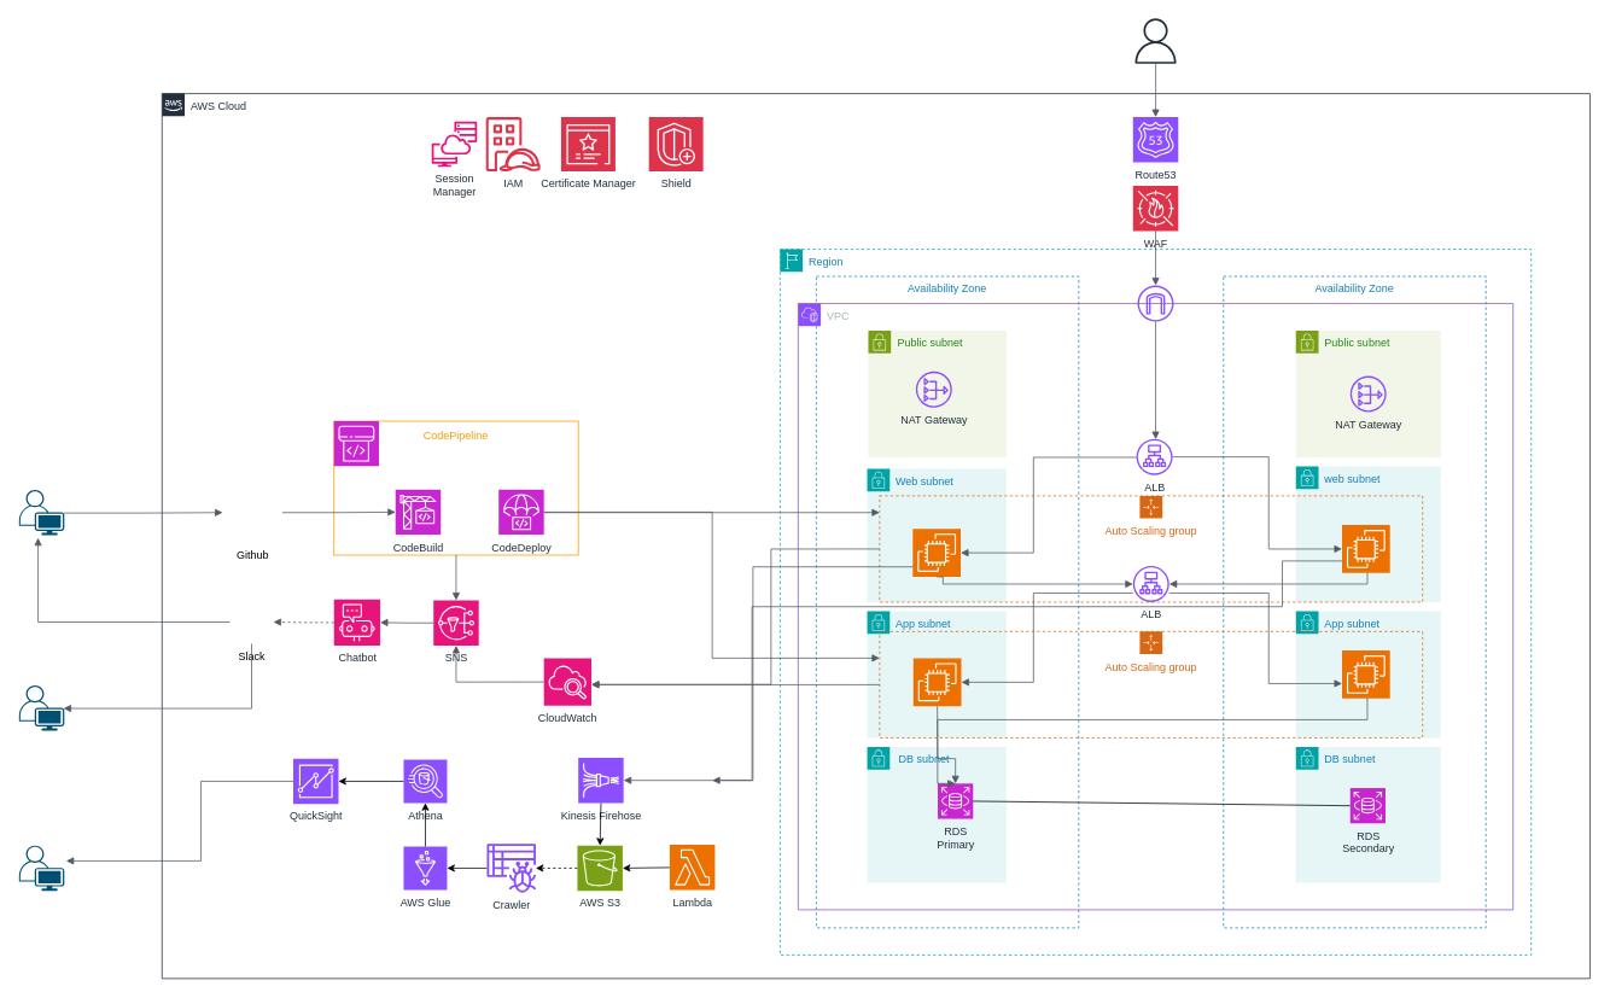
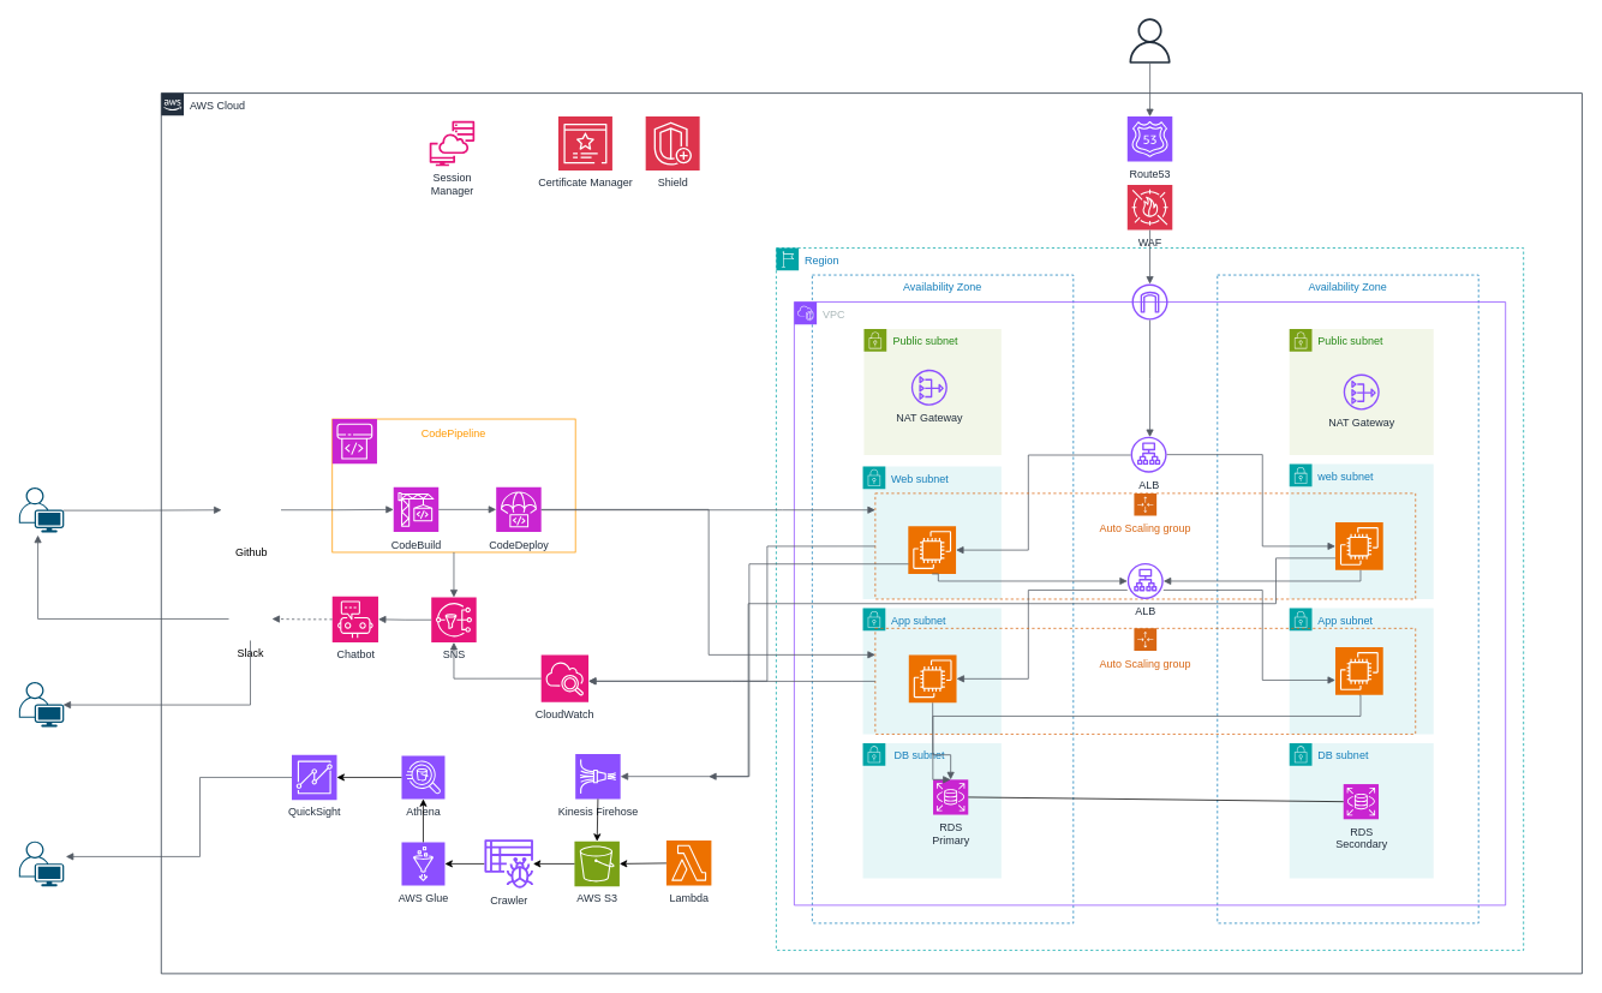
- <mxCell id="51" value="IAM" style="sketch=0;outlineConnect=0;fontColor=#232F3E;gradientColor=none;fillColor=#DD344C;strokeColor=none;dashed=0;verticalLabelPosition=bottom;verticalAlign=top;align=center;html=1;fontSize=12;fontStyle=0;aspect=fixed;pointerEvents=1;shape=mxgraph.aws4.identity_access_management_iam_roles_anywhere;" vertex="1" parent="1"><mxGeometry x="536" y="129" width="60" height="60" as="geometry" /></mxCell>
+ <mxCell id="58" value="" style="edgeStyle=orthogonalEdgeStyle;html=1;endArrow=block;elbow=vertical;startArrow=none;endFill=1;strokeColor=#545B64;rounded=0;exitX=1;exitY=0.5;exitDx=0;exitDy=0;exitPerimeter=0;entryX=0;entryY=0.5;entryDx=0;entryDy=0;entryPerimeter=0;" edge="1" parent="1" source="56" target="57"><mxGeometry width="100" relative="1" as="geometry"><mxPoint x="529" y="633" as="sourcePoint" /><mxPoint x="629" y="633" as="targetPoint" /></mxGeometry></mxCell>
- <mxCell id="75" value="" style="endArrow=classic;html=1;rounded=0;exitX=0;exitY=0.5;exitDx=0;exitDy=0;exitPerimeter=0;dashed=1;" edge="1" parent="1" source="70" target="83"><mxGeometry width="50" height="50" relative="1" as="geometry"><mxPoint x="549" y="1128" as="sourcePoint" /><mxPoint x="672" y="963" as="targetPoint" /></mxGeometry></mxCell>
+ <mxCell id="75" value="" style="endArrow=classic;html=1;rounded=0;exitX=0;exitY=0.5;exitDx=0;exitDy=0;exitPerimeter=0;" edge="1" parent="1" source="70" target="83"><mxGeometry width="50" height="50" relative="1" as="geometry"><mxPoint x="549" y="1128" as="sourcePoint" /><mxPoint x="672" y="963" as="targetPoint" /></mxGeometry></mxCell>
